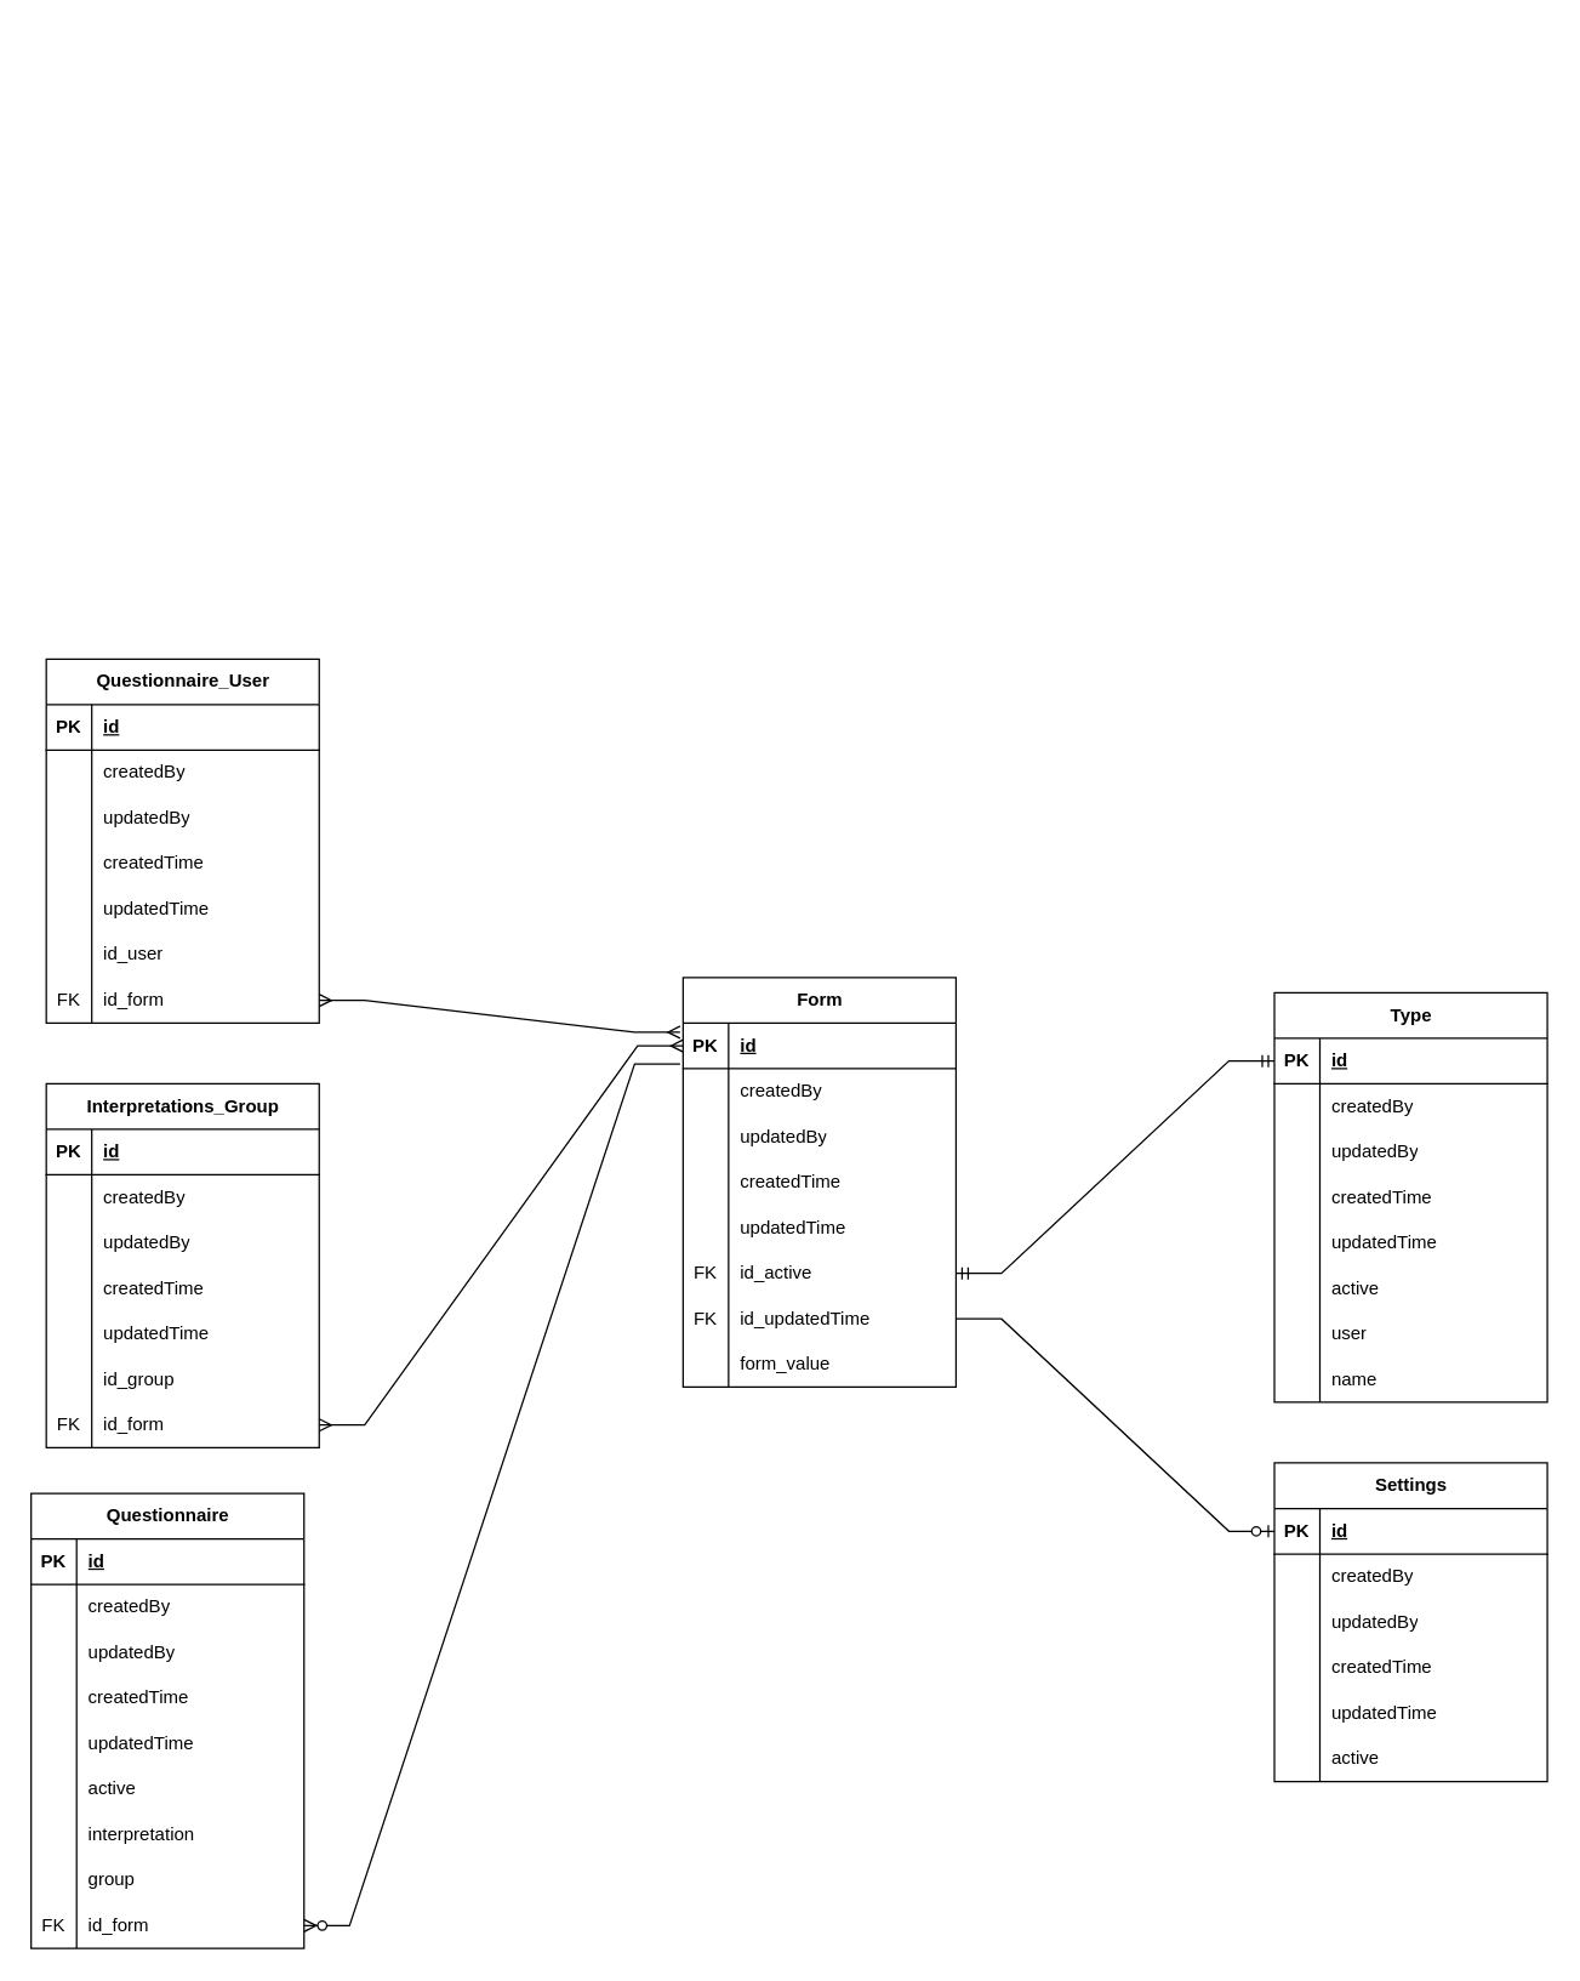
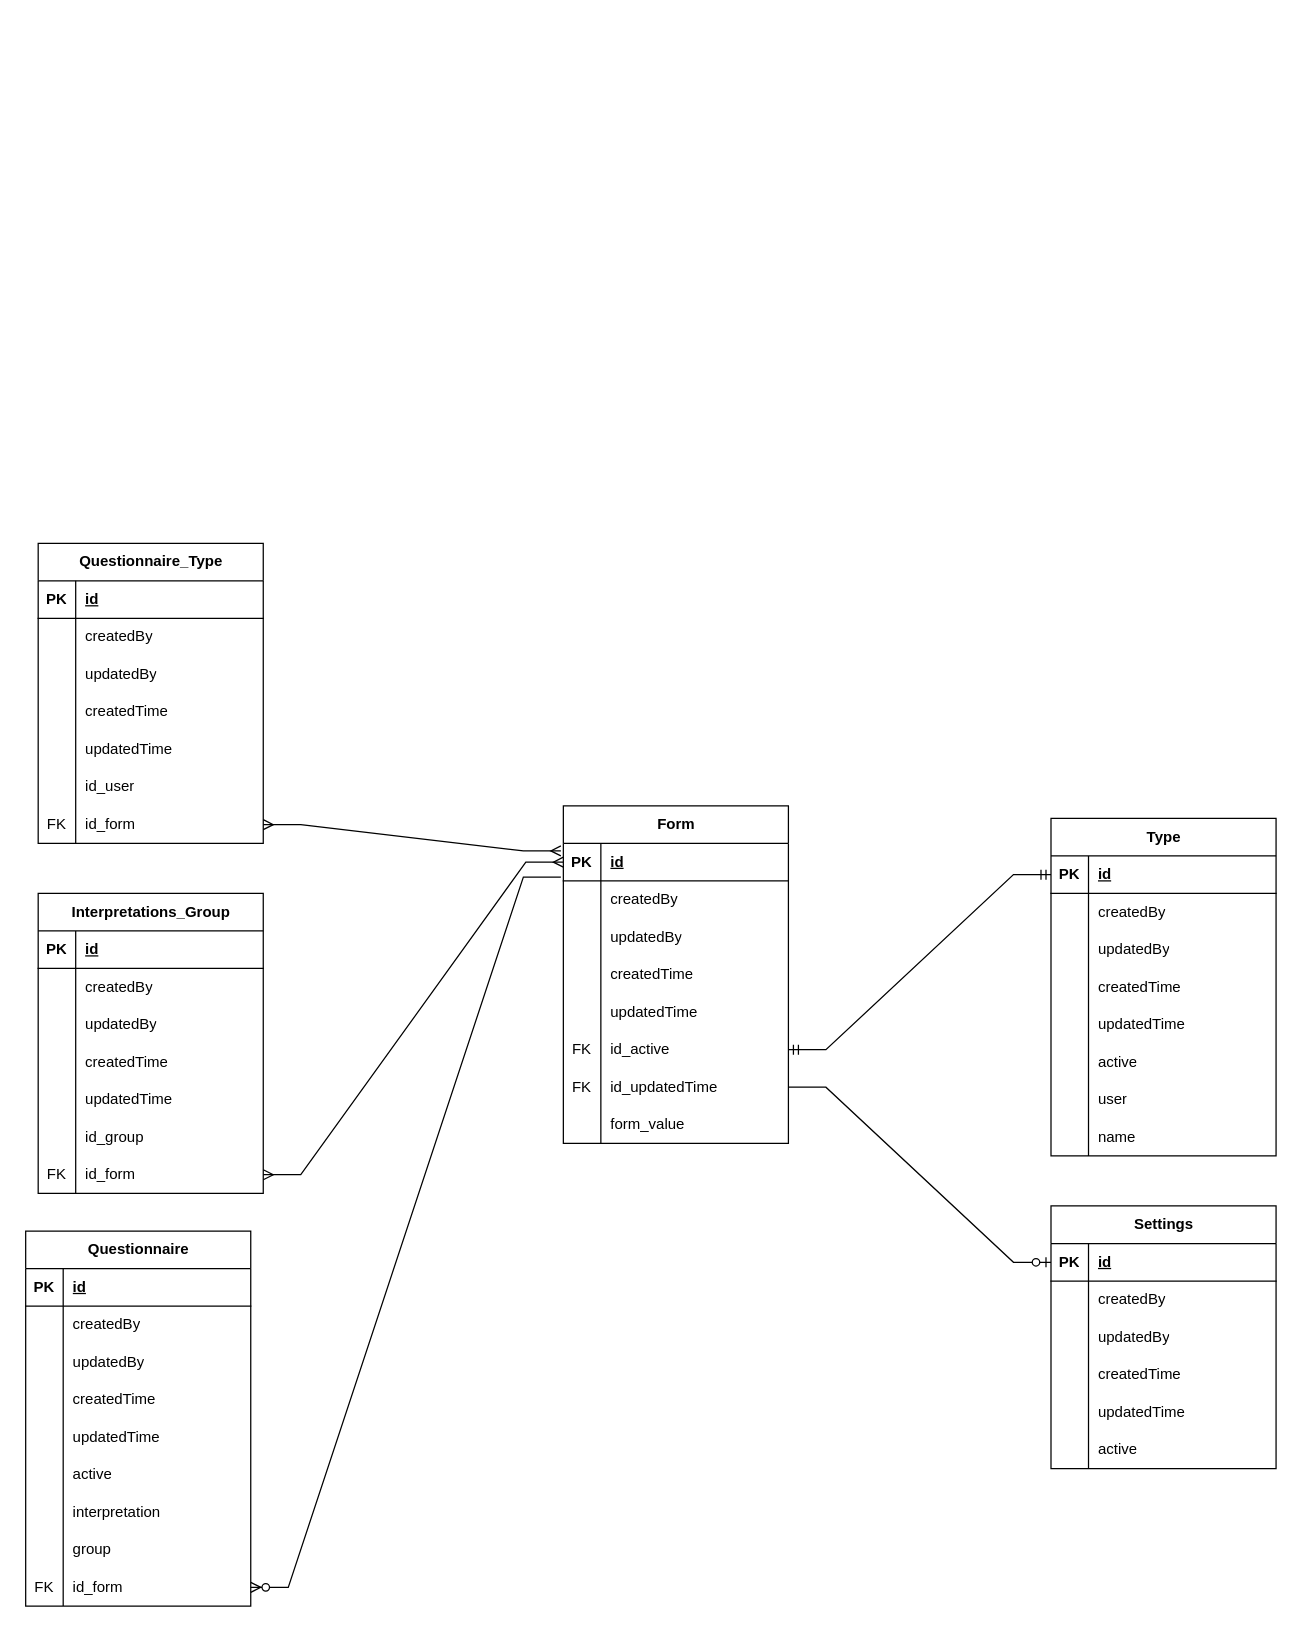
- <mxCell id="105" value="Questionnaire_User" style="shape=table;startSize=30;container=1;collapsible=1;childLayout=tableLayout;fixedRows=1;rowLines=0;fontStyle=1;align=center;resizeLast=1;html=1;" vertex="1" parent="1"><mxGeometry x="30" y="434" width="180" height="240" as="geometry" /></mxCell>
+ <mxCell id="105" value="Questionnaire_Type" style="shape=table;startSize=30;container=1;collapsible=1;childLayout=tableLayout;fixedRows=1;rowLines=0;fontStyle=1;align=center;resizeLast=1;html=1;" vertex="1" parent="1"><mxGeometry x="30" y="434" width="180" height="240" as="geometry" /></mxCell>
